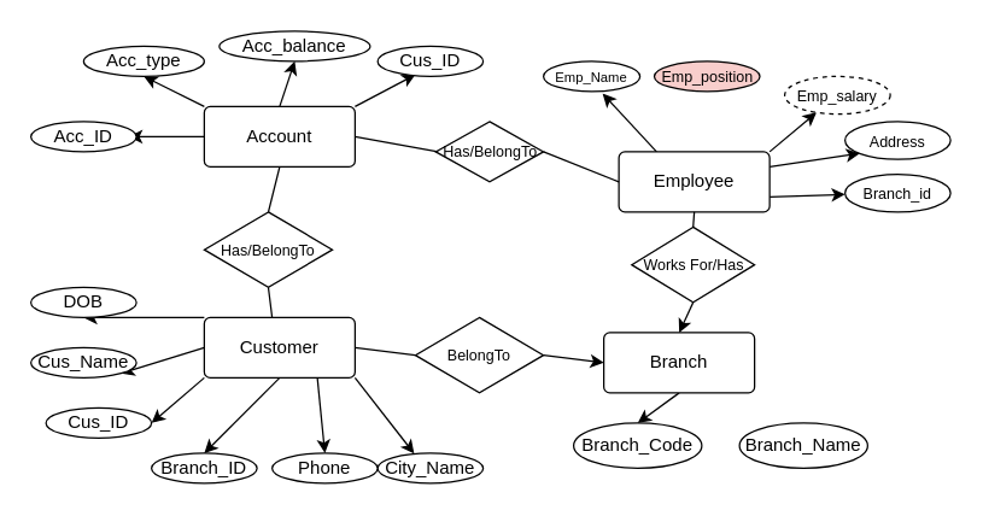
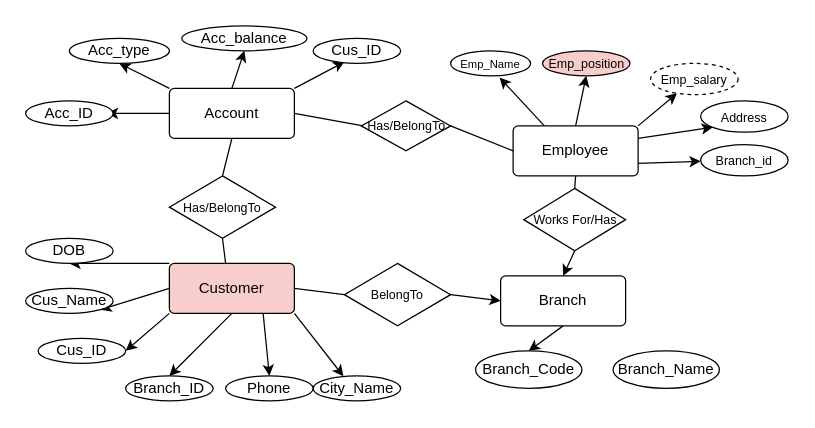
+ <mxCell id="25" style="edgeStyle=none;html=1;exitX=0.5;exitY=0;exitDx=0;exitDy=0;entryX=0.5;entryY=1;entryDx=0;entryDy=0;fontSize=10;" edge="1" parent="1" source="29" target="35"><mxGeometry relative="1" as="geometry" /></mxCell>
- <mxCell id="17" value="Customer" style="rounded=1;arcSize=10;whiteSpace=wrap;html=1;align=center;" vertex="1" parent="1"><mxGeometry x="135" y="210" width="100" height="40" as="geometry" /></mxCell>
+ <mxCell id="17" value="Customer" style="rounded=1;arcSize=10;whiteSpace=wrap;html=1;align=center;fillColor=#f8cecc;" vertex="1" parent="1"><mxGeometry x="135" y="210" width="100" height="40" as="geometry" /></mxCell>
